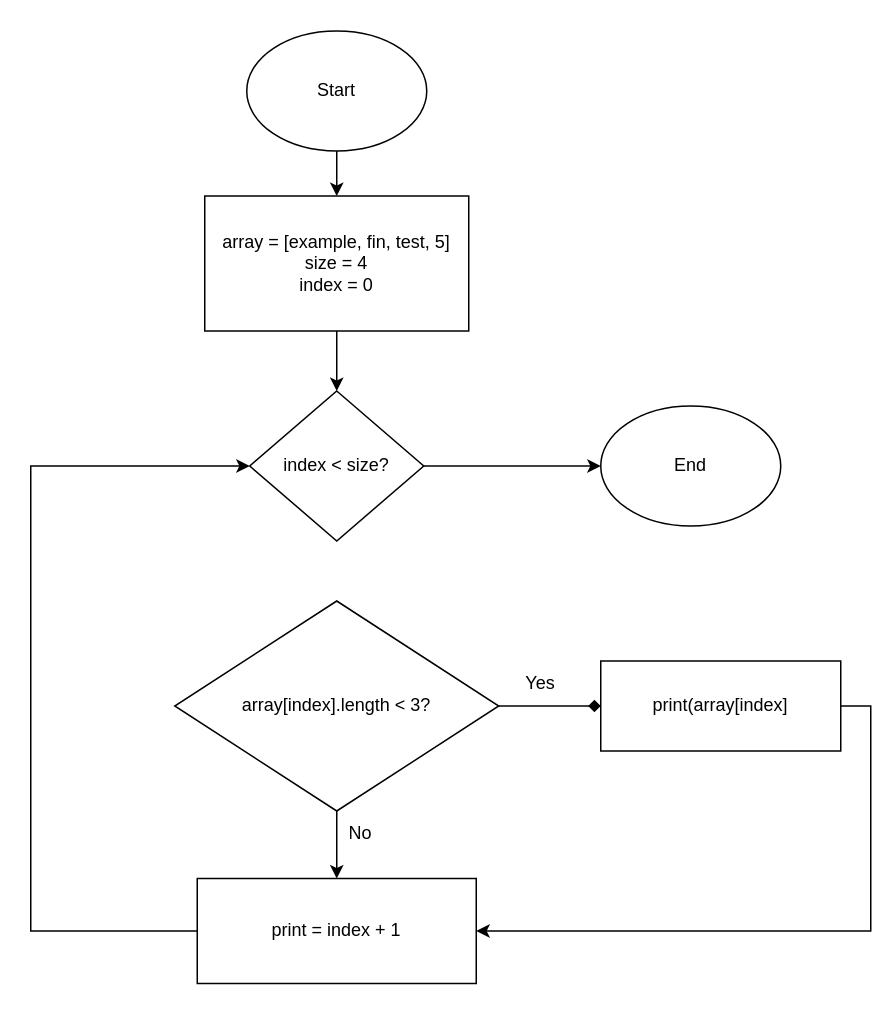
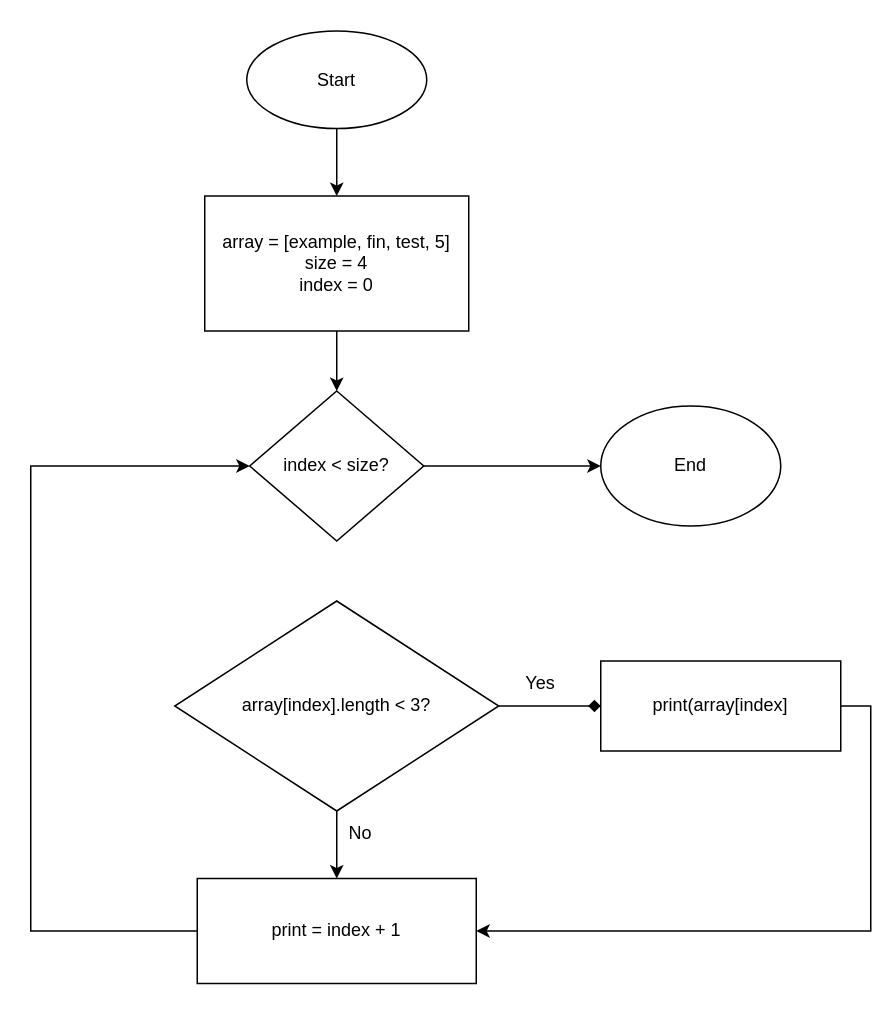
- <mxCell id="3" value="Start" style="ellipse;whiteSpace=wrap;html=1;" vertex="1" parent="1"><mxGeometry x="164" y="20" width="120" height="80" as="geometry" /></mxCell>
+ <mxCell id="3" value="Start" style="ellipse;whiteSpace=wrap;html=1;" vertex="1" parent="1"><mxGeometry x="164" y="20" width="120" height="65" as="geometry" /></mxCell>
